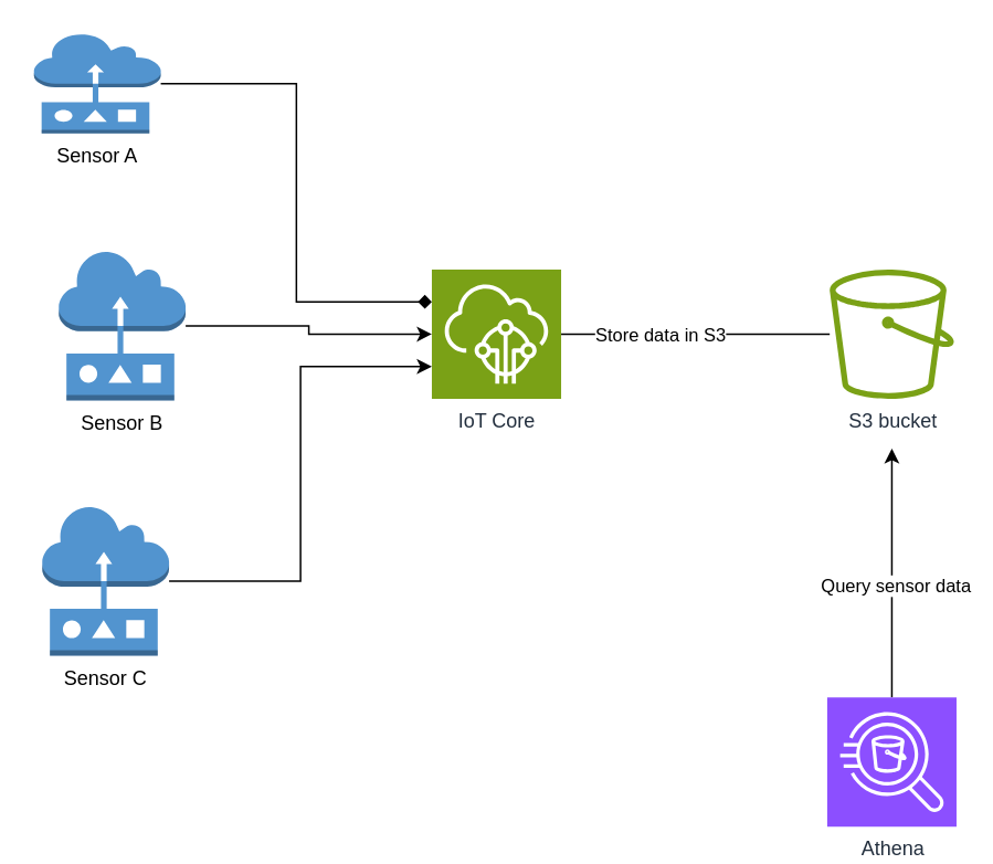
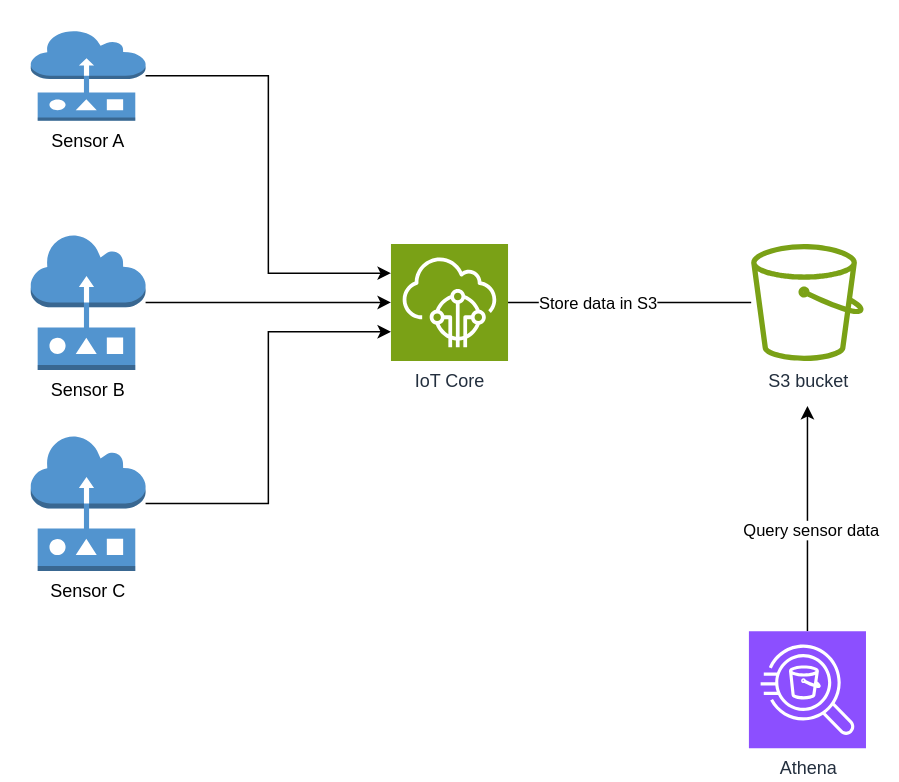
- <mxCell id="9" style="edgeStyle=orthogonalEdgeStyle;rounded=0;orthogonalLoop=1;jettySize=auto;html=1;entryX=0;entryY=0.25;entryDx=0;entryDy=0;entryPerimeter=0;endArrow=diamond;" edge="1" parent="1" source="6" target="5"><mxGeometry relative="1" as="geometry" /></mxCell>
+ <mxCell id="9" style="edgeStyle=orthogonalEdgeStyle;rounded=0;orthogonalLoop=1;jettySize=auto;html=1;entryX=0;entryY=0.25;entryDx=0;entryDy=0;entryPerimeter=0;" edge="1" parent="1" source="6" target="5"><mxGeometry relative="1" as="geometry" /></mxCell>
- <mxCell id="7" value="Sensor B" style="outlineConnect=0;dashed=0;verticalLabelPosition=bottom;verticalAlign=top;align=center;html=1;shape=mxgraph.aws3.sensor;fillColor=#5294CF;gradientColor=none;" vertex="1" parent="1"><mxGeometry x="35" y="151" width="76.5" height="90" as="geometry" /></mxCell>
+ <mxCell id="7" value="Sensor B" style="outlineConnect=0;dashed=0;verticalLabelPosition=bottom;verticalAlign=top;align=center;html=1;shape=mxgraph.aws3.sensor;fillColor=#5294CF;gradientColor=none;" vertex="1" parent="1"><mxGeometry x="20" y="156" width="76.5" height="90" as="geometry" /></mxCell>
- <mxCell id="8" value="Sensor C" style="outlineConnect=0;dashed=0;verticalLabelPosition=bottom;verticalAlign=top;align=center;html=1;shape=mxgraph.aws3.sensor;fillColor=#5294CF;gradientColor=none;" vertex="1" parent="1"><mxGeometry x="25" y="305" width="76.5" height="90" as="geometry" /></mxCell>
+ <mxCell id="8" value="Sensor C" style="outlineConnect=0;dashed=0;verticalLabelPosition=bottom;verticalAlign=top;align=center;html=1;shape=mxgraph.aws3.sensor;fillColor=#5294CF;gradientColor=none;" vertex="1" parent="1"><mxGeometry x="20" y="290" width="76.5" height="90" as="geometry" /></mxCell>
